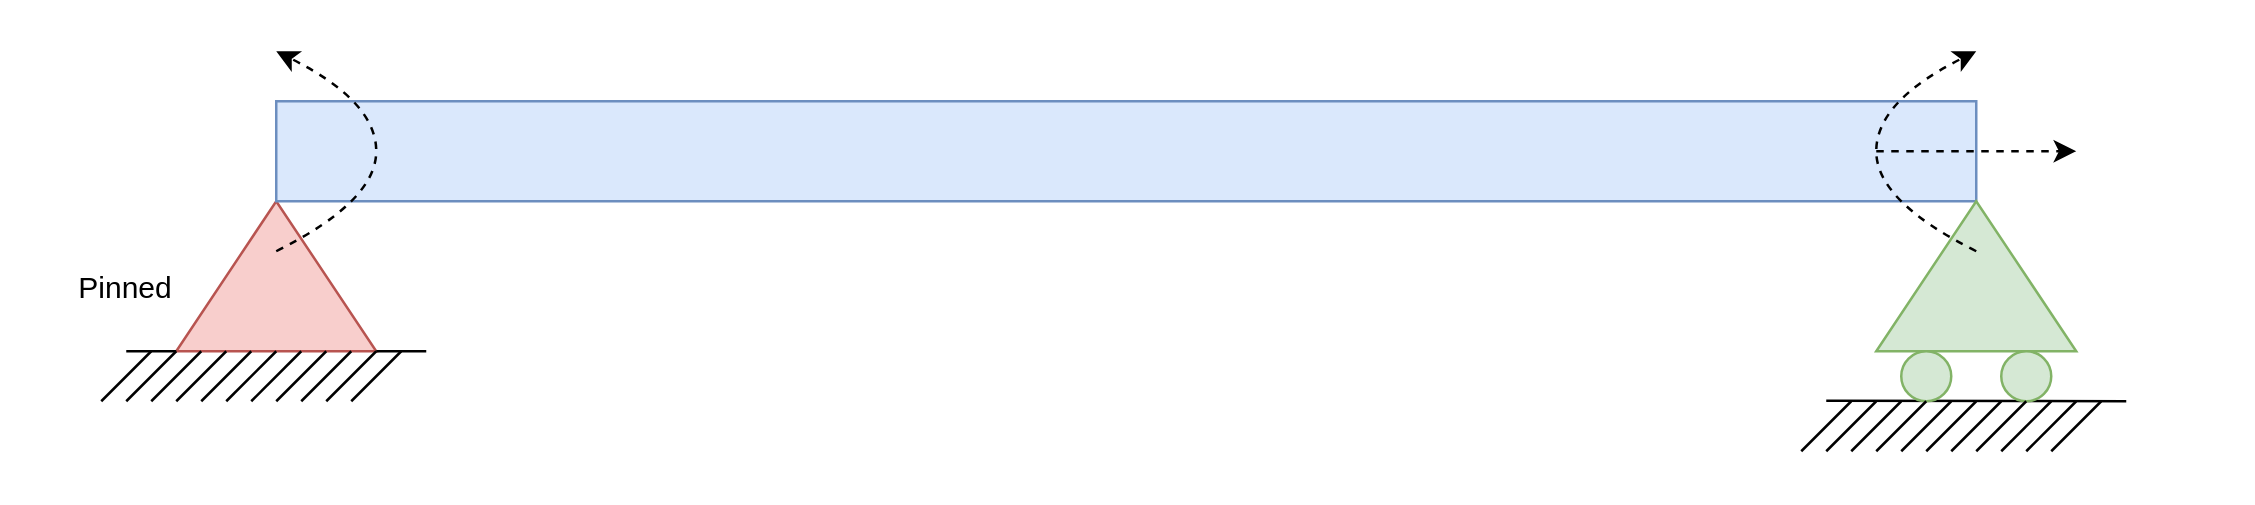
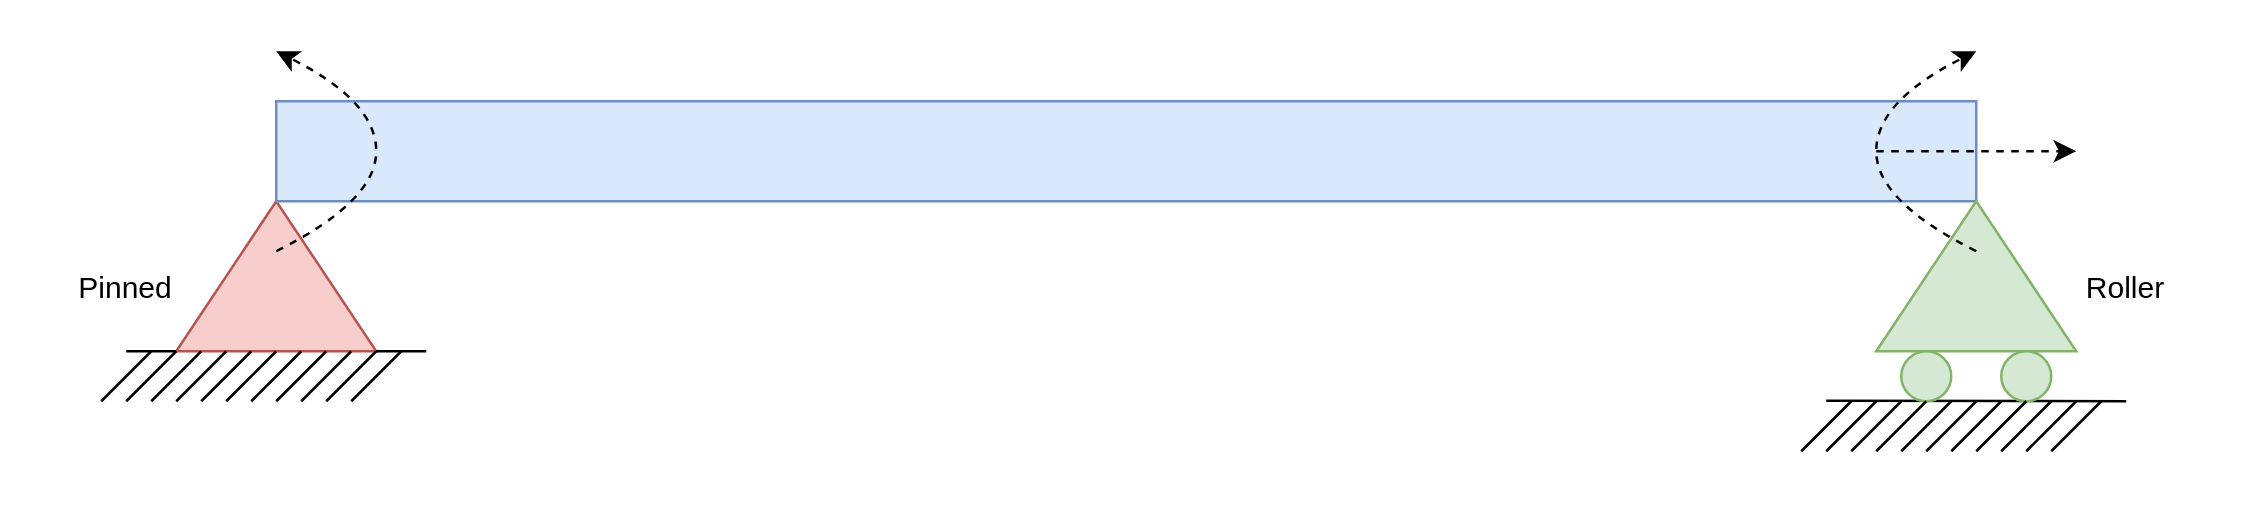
+ <mxCell id="33" value="Roller" style="text;html=1;strokeColor=none;fillColor=none;align=center;verticalAlign=middle;whiteSpace=wrap;rounded=0;fontStyle=0" parent="1" vertex="1"><mxGeometry x="820" y="100" width="60" height="30" as="geometry" /></mxCell>
